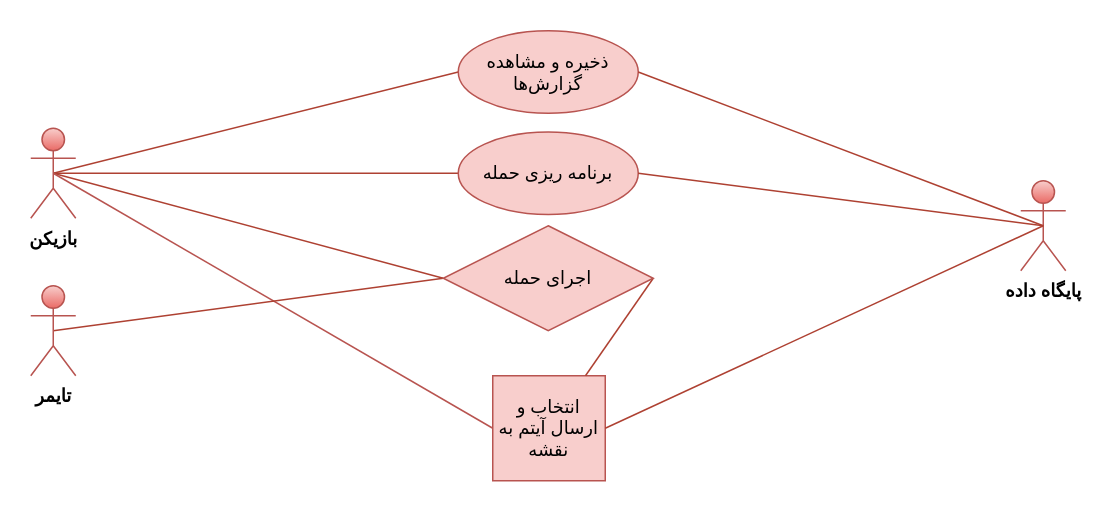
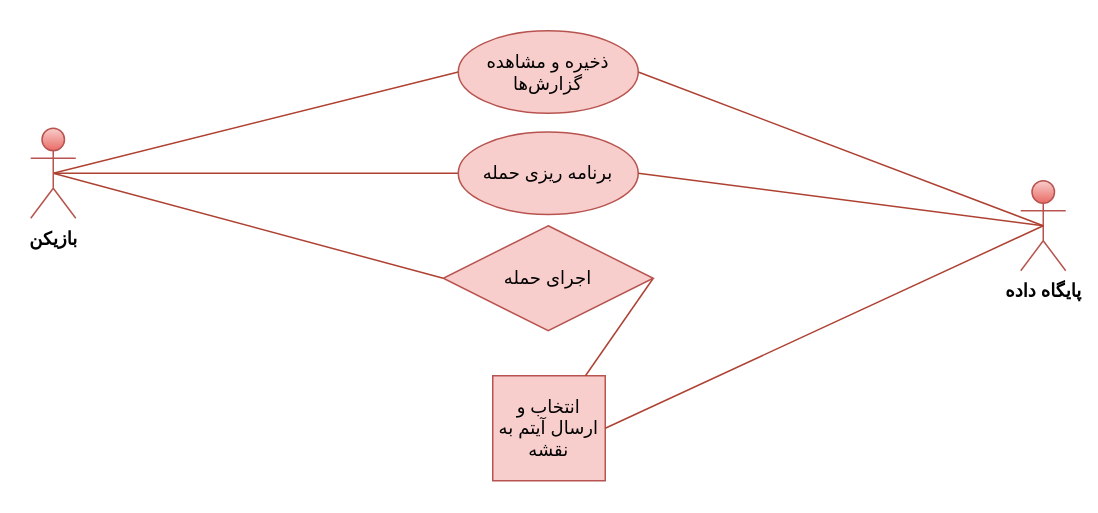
- <mxCell id="5" style="rounded=0;orthogonalLoop=1;jettySize=auto;html=1;exitX=0.5;exitY=0.5;exitDx=0;exitDy=0;exitPerimeter=0;entryX=0;entryY=0.5;entryDx=0;entryDy=0;endArrow=none;endFill=0;fillColor=#f8cecc;strokeColor=#b85450;" edge="1" parent="1" source="6" target="12"><mxGeometry relative="1" as="geometry" /></mxCell>
- <mxCell id="10" style="edgeStyle=none;rounded=0;orthogonalLoop=1;jettySize=auto;html=1;exitX=0.5;exitY=0.5;exitDx=0;exitDy=0;exitPerimeter=0;entryX=0;entryY=0.5;entryDx=0;entryDy=0;endArrow=none;endFill=0;fillColor=#fad9d5;strokeColor=#ae4132;" parent="1" source="11" target="17" edge="1"><mxGeometry relative="1" as="geometry"><mxPoint x="275" y="210" as="targetPoint" /></mxGeometry></mxCell>
- <mxCell id="11" value="&lt;b&gt;تایمر&lt;/b&gt;" style="shape=umlActor;verticalLabelPosition=bottom;verticalAlign=top;html=1;fillColor=#f8cecc;strokeColor=#b85450;gradientColor=#ea6b66;labelBackgroundColor=none;" parent="1" vertex="1"><mxGeometry x="20" y="190" width="30" height="60" as="geometry" /></mxCell>
